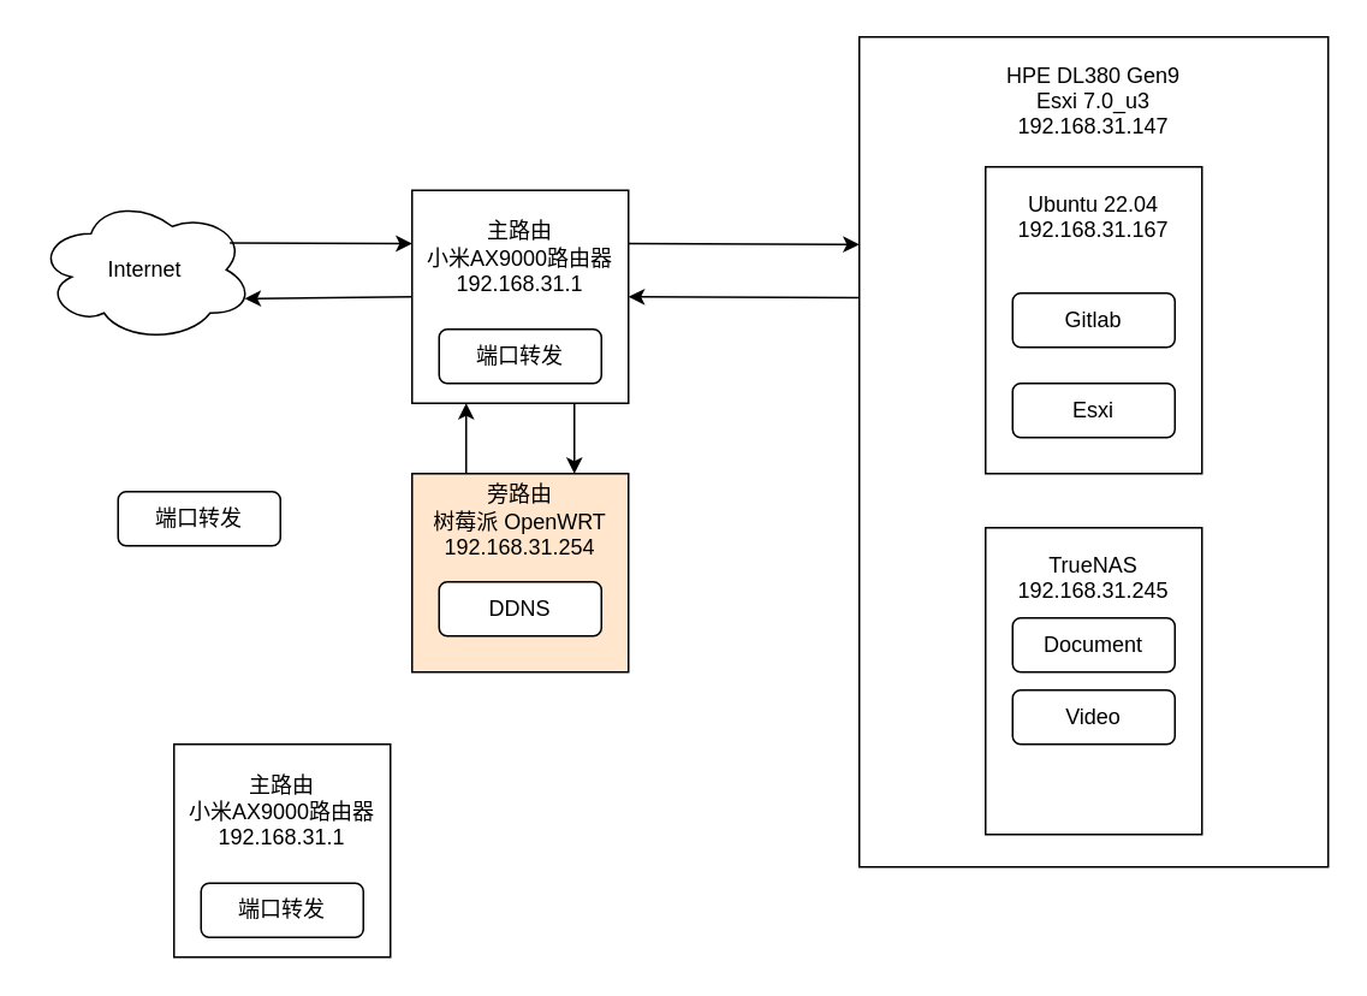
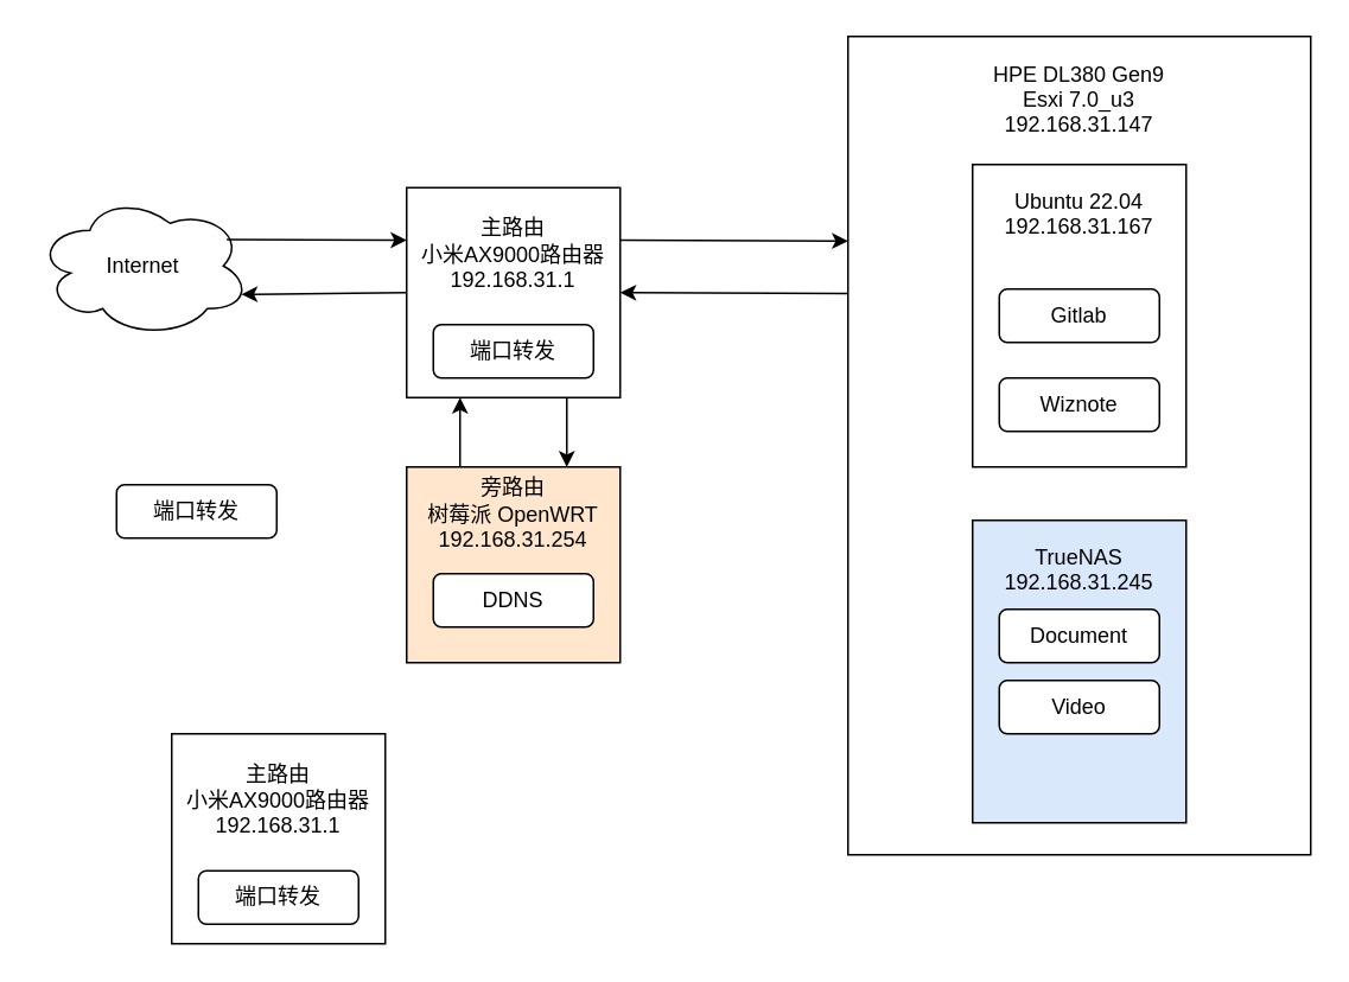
- <mxCell id="6" value="Esxi" style="rounded=1;whiteSpace=wrap;html=1;movable=1;resizable=1;rotatable=1;deletable=1;editable=1;locked=0;connectable=1;" vertex="1" parent="3"><mxGeometry x="15" y="120" width="90" height="30" as="geometry" /></mxCell>
+ <mxCell id="6" value="Wiznote" style="rounded=1;whiteSpace=wrap;html=1;movable=1;resizable=1;rotatable=1;deletable=1;editable=1;locked=0;connectable=1;" vertex="1" parent="3"><mxGeometry x="15" y="120" width="90" height="30" as="geometry" /></mxCell>
- <mxCell id="7" value="&lt;div&gt;TrueNAS&lt;/div&gt;&lt;div&gt;192.168.31.245&lt;/div&gt;&lt;div&gt;&lt;br&gt;&lt;/div&gt;&lt;div&gt;&lt;br&gt;&lt;/div&gt;&lt;div&gt;&lt;br&gt;&lt;/div&gt;&lt;div&gt;&lt;br&gt;&lt;/div&gt;&lt;div&gt;&lt;br&gt;&lt;/div&gt;&lt;div&gt;&lt;br&gt;&lt;/div&gt;&lt;div&gt;&lt;br&gt;&lt;/div&gt;&lt;div&gt;&lt;br&gt;&lt;/div&gt;" style="rounded=0;whiteSpace=wrap;html=1;movable=1;resizable=1;rotatable=1;deletable=1;editable=1;locked=0;connectable=1;" vertex="1" parent="1"><mxGeometry x="546" y="292" width="120" height="170" as="geometry" /></mxCell>
+ <mxCell id="7" value="&lt;div&gt;TrueNAS&lt;/div&gt;&lt;div&gt;192.168.31.245&lt;/div&gt;&lt;div&gt;&lt;br&gt;&lt;/div&gt;&lt;div&gt;&lt;br&gt;&lt;/div&gt;&lt;div&gt;&lt;br&gt;&lt;/div&gt;&lt;div&gt;&lt;br&gt;&lt;/div&gt;&lt;div&gt;&lt;br&gt;&lt;/div&gt;&lt;div&gt;&lt;br&gt;&lt;/div&gt;&lt;div&gt;&lt;br&gt;&lt;/div&gt;&lt;div&gt;&lt;br&gt;&lt;/div&gt;" style="rounded=0;whiteSpace=wrap;html=1;movable=1;resizable=1;rotatable=1;deletable=1;editable=1;locked=0;connectable=1;fillColor=#dae8fc;" vertex="1" parent="1"><mxGeometry x="546" y="292" width="120" height="170" as="geometry" /></mxCell>
